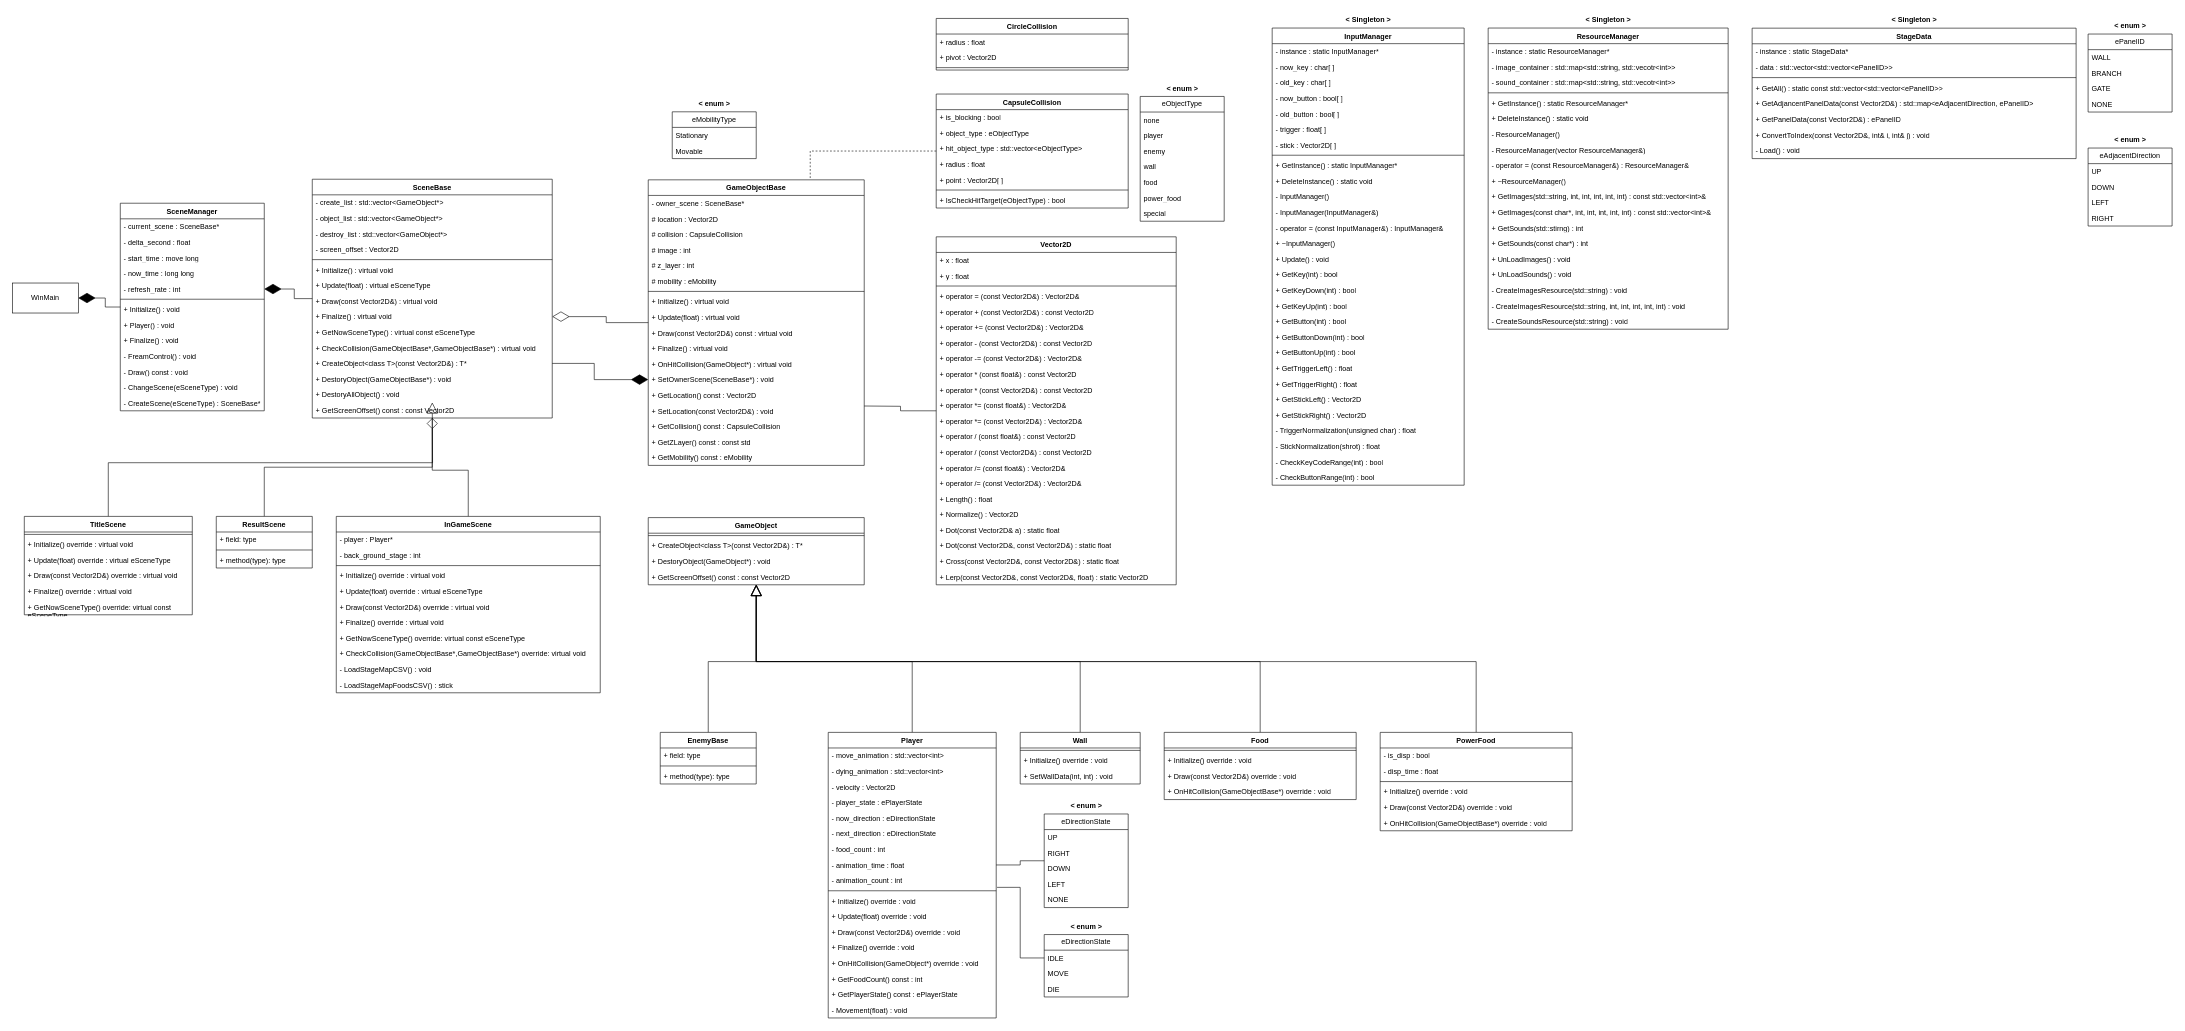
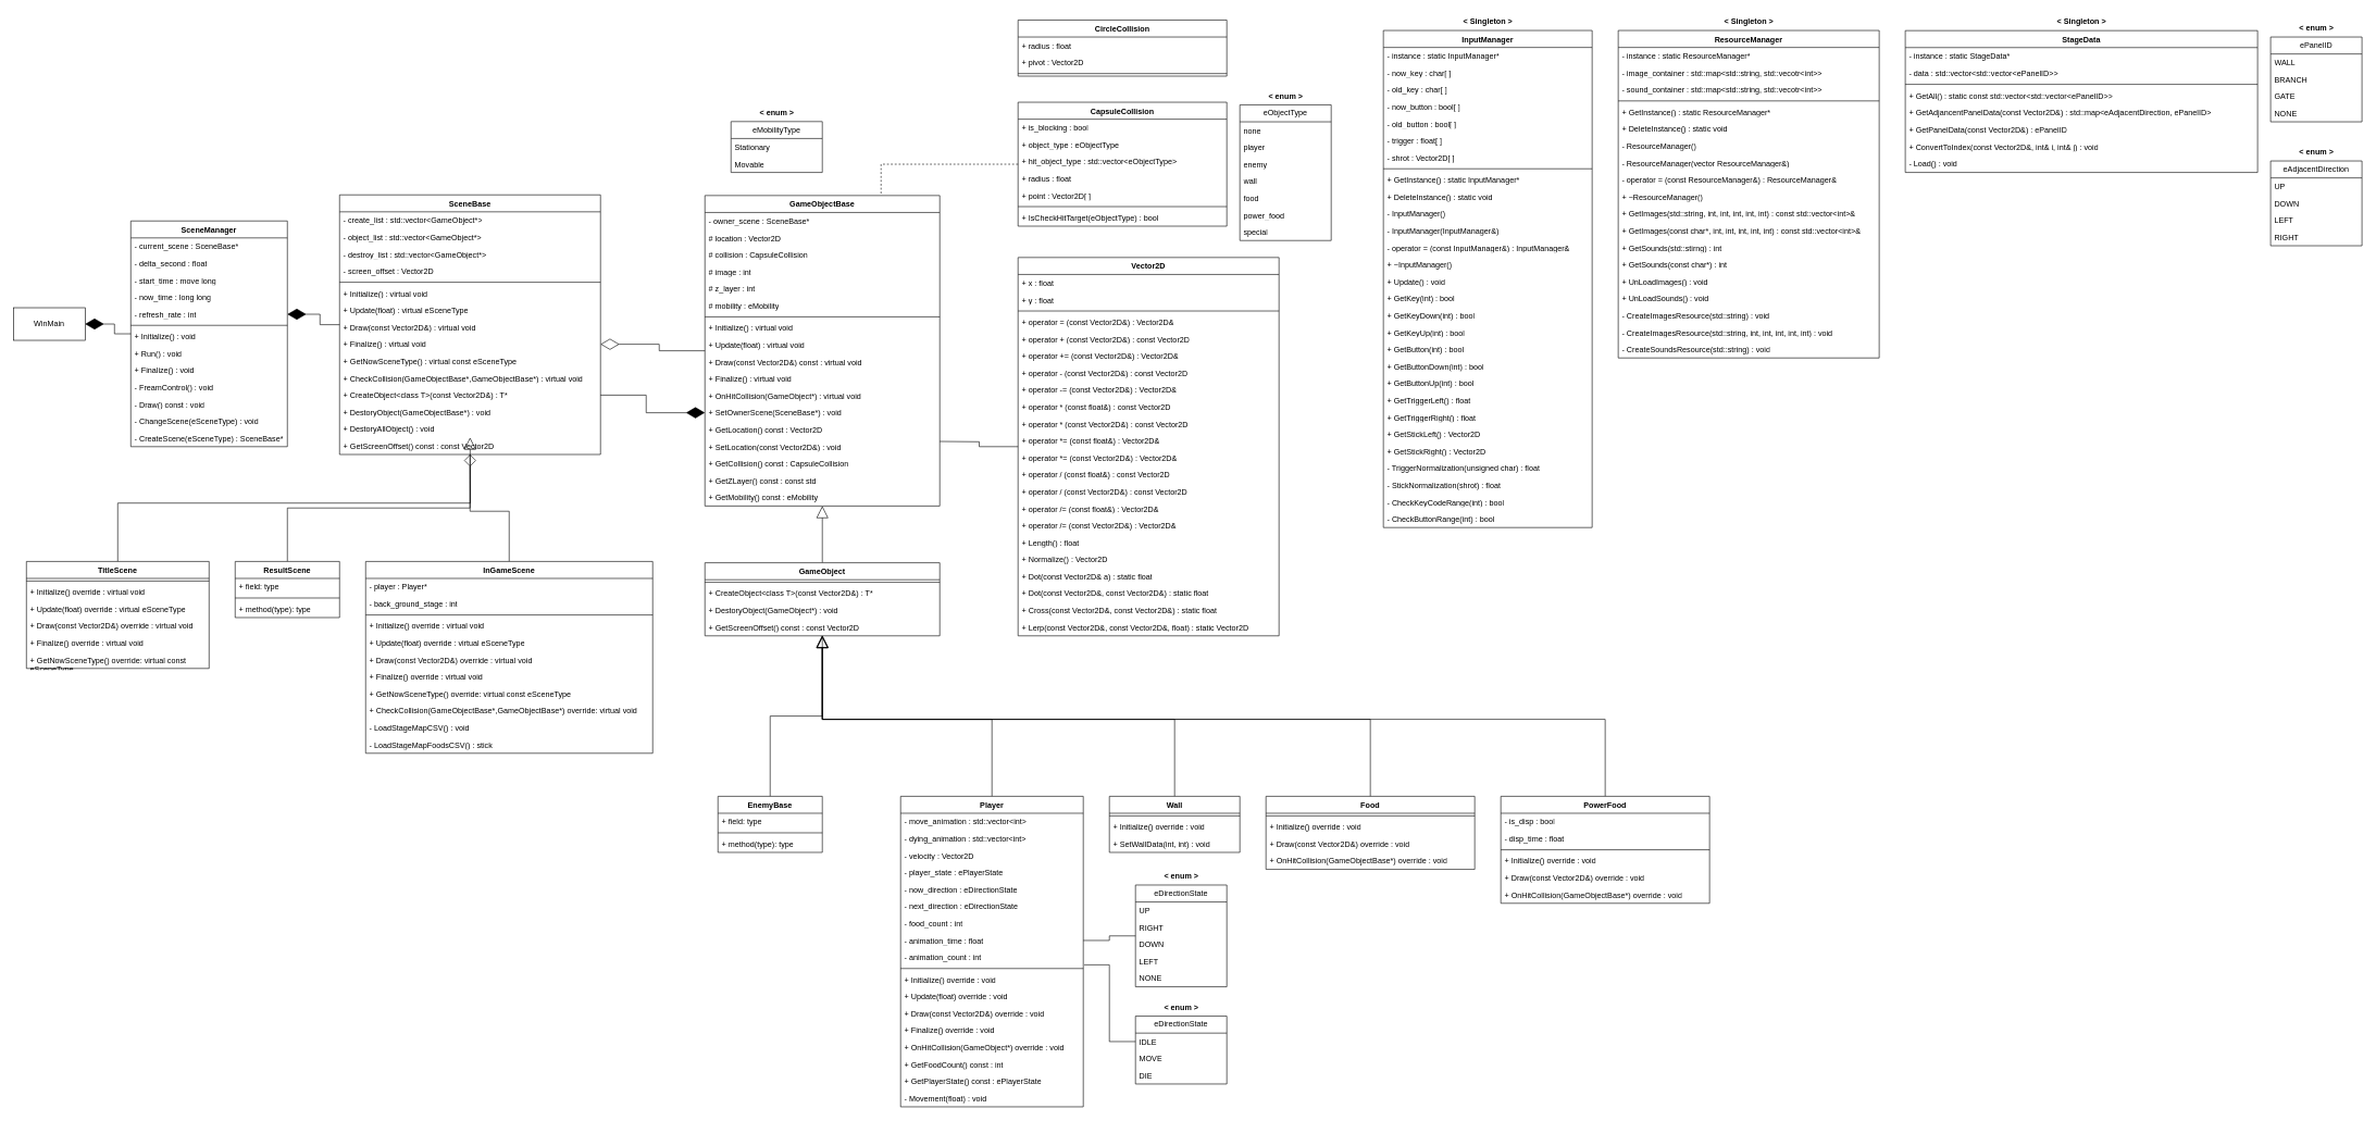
- <mxCell id="175" value="- stick : Vector2D[ ]" style="text;strokeColor=none;fillColor=none;align=left;verticalAlign=top;spacingLeft=4;spacingRight=4;overflow=hidden;rotatable=0;points=[[0,0.5],[1,0.5]];portConstraint=eastwest;whiteSpace=wrap;html=1;" parent="168" vertex="1"><mxGeometry y="182" width="320" height="26" as="geometry" /></mxCell>
+ <mxCell id="175" value="- shrot : Vector2D[ ]" style="text;strokeColor=none;fillColor=none;align=left;verticalAlign=top;spacingLeft=4;spacingRight=4;overflow=hidden;rotatable=0;points=[[0,0.5],[1,0.5]];portConstraint=eastwest;whiteSpace=wrap;html=1;" parent="168" vertex="1"><mxGeometry y="182" width="320" height="26" as="geometry" /></mxCell>
- <mxCell id="12" value="+ Player() : void" style="text;strokeColor=none;fillColor=none;align=left;verticalAlign=top;spacingLeft=4;spacingRight=4;overflow=hidden;rotatable=0;points=[[0,0.5],[1,0.5]];portConstraint=eastwest;whiteSpace=wrap;html=1;" parent="4" vertex="1"><mxGeometry y="190" width="240" height="26" as="geometry" /></mxCell>
+ <mxCell id="12" value="+ Run() : void" style="text;strokeColor=none;fillColor=none;align=left;verticalAlign=top;spacingLeft=4;spacingRight=4;overflow=hidden;rotatable=0;points=[[0,0.5],[1,0.5]];portConstraint=eastwest;whiteSpace=wrap;html=1;" parent="4" vertex="1"><mxGeometry y="190" width="240" height="26" as="geometry" /></mxCell>
+ <mxCell id="56" style="edgeStyle=orthogonalEdgeStyle;rounded=0;orthogonalLoop=1;jettySize=auto;html=1;entryX=0.5;entryY=1;entryDx=0;entryDy=0;endArrow=block;endFill=0;endSize=16;" parent="1" source="57" target="37" edge="1"><mxGeometry relative="1" as="geometry" /></mxCell>
- <mxCell id="133" style="edgeStyle=orthogonalEdgeStyle;rounded=0;orthogonalLoop=1;jettySize=auto;html=1;exitX=0.5;exitY=0;exitDx=0;exitDy=0;endArrow=block;endFill=0;endSize=16;" parent="1" source="134" target="57" edge="1"><mxGeometry relative="1" as="geometry" /></mxCell>
+ <mxCell id="133" style="edgeStyle=orthogonalEdgeStyle;rounded=0;orthogonalLoop=1;jettySize=auto;html=1;exitX=0.5;exitY=0;exitDx=0;exitDy=0;endArrow=none;endFill=0;endSize=16;" parent="1" source="134" target="57" edge="1"><mxGeometry relative="1" as="geometry" /></mxCell>
